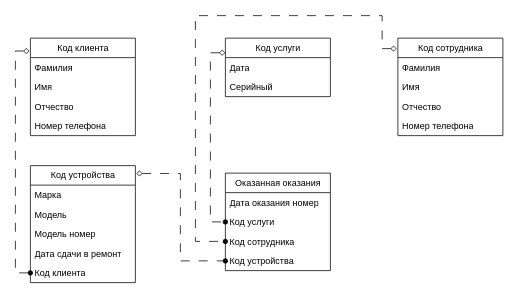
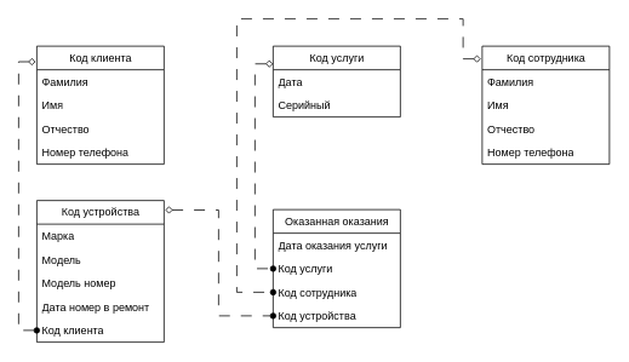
- <mxCell id="23" value="Дата оказания номер" style="text;strokeColor=none;fillColor=none;align=left;verticalAlign=top;spacingLeft=4;spacingRight=4;overflow=hidden;rotatable=0;points=[[0,0.5],[1,0.5]];portConstraint=eastwest;whiteSpace=wrap;html=1;" vertex="1" parent="22"><mxGeometry y="26" width="140" height="26" as="geometry" /></mxCell>
+ <mxCell id="23" value="Дата оказания услуги" style="text;strokeColor=none;fillColor=none;align=left;verticalAlign=top;spacingLeft=4;spacingRight=4;overflow=hidden;rotatable=0;points=[[0,0.5],[1,0.5]];portConstraint=eastwest;whiteSpace=wrap;html=1;" vertex="1" parent="22"><mxGeometry y="26" width="140" height="26" as="geometry" /></mxCell>
- <mxCell id="20" value="Дата сдачи в ремонт" style="text;strokeColor=none;fillColor=none;align=left;verticalAlign=top;spacingLeft=4;spacingRight=4;overflow=hidden;rotatable=0;points=[[0,0.5],[1,0.5]];portConstraint=eastwest;whiteSpace=wrap;html=1;" vertex="1" parent="16"><mxGeometry y="104" width="140" height="26" as="geometry" /></mxCell>
+ <mxCell id="20" value="Дата номер в ремонт" style="text;strokeColor=none;fillColor=none;align=left;verticalAlign=top;spacingLeft=4;spacingRight=4;overflow=hidden;rotatable=0;points=[[0,0.5],[1,0.5]];portConstraint=eastwest;whiteSpace=wrap;html=1;" vertex="1" parent="16"><mxGeometry y="104" width="140" height="26" as="geometry" /></mxCell>
